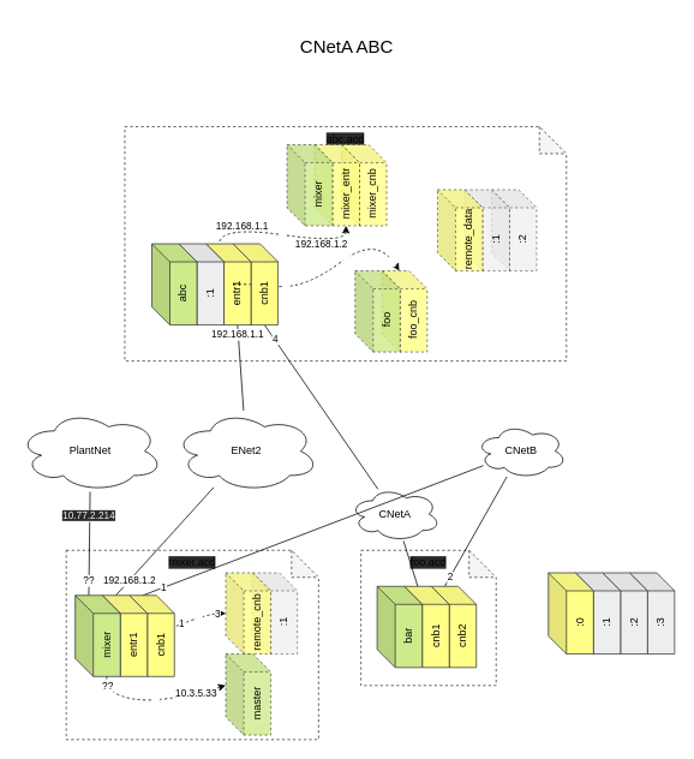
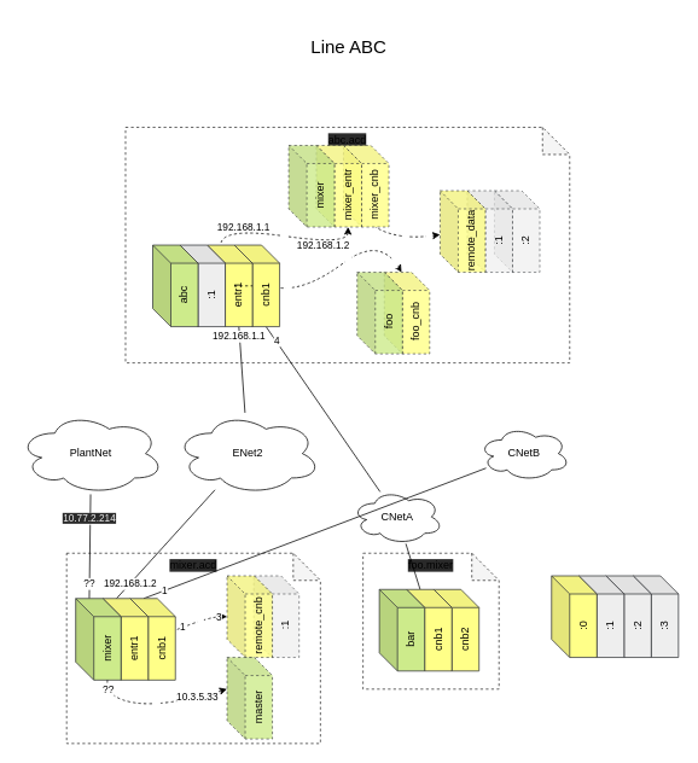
- <mxCell id="72" value="CNetA ABC" style="text;html=1;strokeColor=none;fillColor=none;align=center;verticalAlign=middle;whiteSpace=wrap;rounded=0;fontSize=20;" vertex="1" parent="1"><mxGeometry x="293" y="20" width="183" height="60" as="geometry" /></mxCell>
+ <mxCell id="72" value="Line ABC" style="text;html=1;strokeColor=none;fillColor=none;align=center;verticalAlign=middle;whiteSpace=wrap;rounded=0;fontSize=20;" vertex="1" parent="1"><mxGeometry x="293" y="20" width="183" height="60" as="geometry" /></mxCell>
+ <mxCell id="21" value="C" style="edgeStyle=none;html=1;dashed=1;fontFamily=Helvetica;fontColor=#FFFFFF;startArrow=classic;startFill=1;endArrow=none;endFill=0;entryX=0;entryY=0;entryDx=35;entryDy=90;entryPerimeter=0;curved=1;" parent="1" source="62" target="64" edge="1"><mxGeometry relative="1" as="geometry"><Array as="points"><mxPoint x="438" y="265" /></Array></mxGeometry></mxCell>
+ <mxCell id="22" value="3" style="edgeLabel;html=1;align=center;verticalAlign=middle;resizable=0;points=[];fontFamily=Helvetica;fontColor=#FFFFFF;" parent="21" vertex="1" connectable="0"><mxGeometry x="-0.649" relative="1" as="geometry"><mxPoint as="offset" /></mxGeometry></mxCell>
+ <mxCell id="23" value="1" style="edgeLabel;html=1;align=center;verticalAlign=middle;resizable=0;points=[];fontFamily=Helvetica;fontColor=#FFFFFF;" parent="21" vertex="1" connectable="0"><mxGeometry x="0.815" y="-2" relative="1" as="geometry"><mxPoint x="-7" y="7" as="offset" /></mxGeometry></mxCell>
- <mxCell id="25" value="" style="edgeStyle=none;rounded=1;html=1;entryX=0;entryY=0;entryDx=15;entryDy=0;entryPerimeter=0;fontFamily=Helvetica;fontColor=default;startArrow=none;startFill=0;endArrow=none;endFill=0;" parent="1" source="10" target="49" edge="1"><mxGeometry relative="1" as="geometry"><mxPoint x="252.833" y="519.69" as="sourcePoint" /><mxPoint x="225" y="635" as="targetPoint" /></mxGeometry></mxCell>
- <mxCell id="26" value="2" style="edgeLabel;html=1;align=center;verticalAlign=middle;resizable=0;points=[];fontFamily=Helvetica;fontColor=default;" parent="25" vertex="1" connectable="0"><mxGeometry x="0.551" relative="1" as="geometry"><mxPoint x="-10" y="17" as="offset" /></mxGeometry></mxCell>
- <mxCell id="2" value="foo.acd" style="shape=note;whiteSpace=wrap;html=1;backgroundOutline=1;darkOpacity=0.05;dashed=1;labelBackgroundColor=#2a2a2a;fontFamily=Helvetica;fontColor=default;opacity=80;verticalAlign=top;" parent="1" vertex="1"><mxGeometry x="400" y="610" width="150" height="150" as="geometry" /></mxCell>
+ <mxCell id="2" value="foo.mixer" style="shape=note;whiteSpace=wrap;html=1;backgroundOutline=1;darkOpacity=0.05;dashed=1;labelBackgroundColor=#2a2a2a;fontFamily=Helvetica;fontColor=default;opacity=80;verticalAlign=top;" parent="1" vertex="1"><mxGeometry x="400" y="610" width="150" height="150" as="geometry" /></mxCell>
